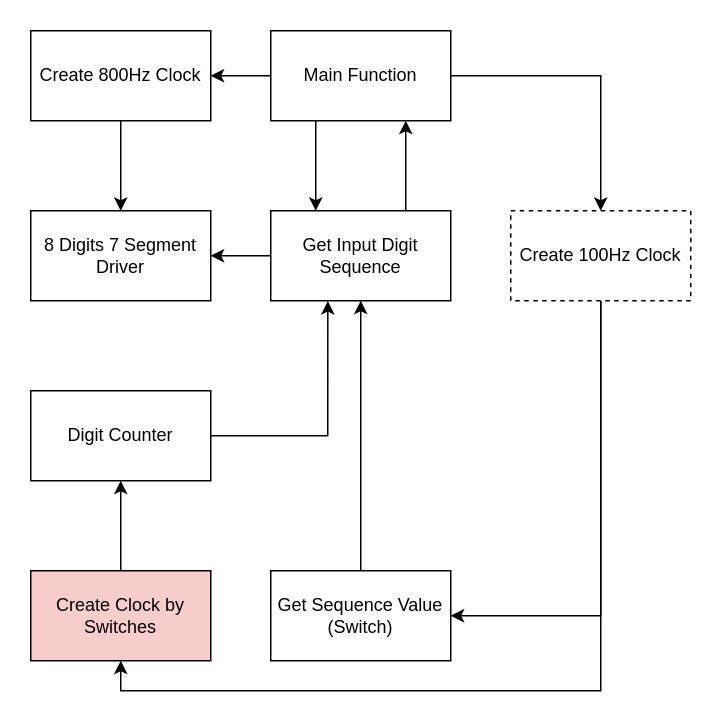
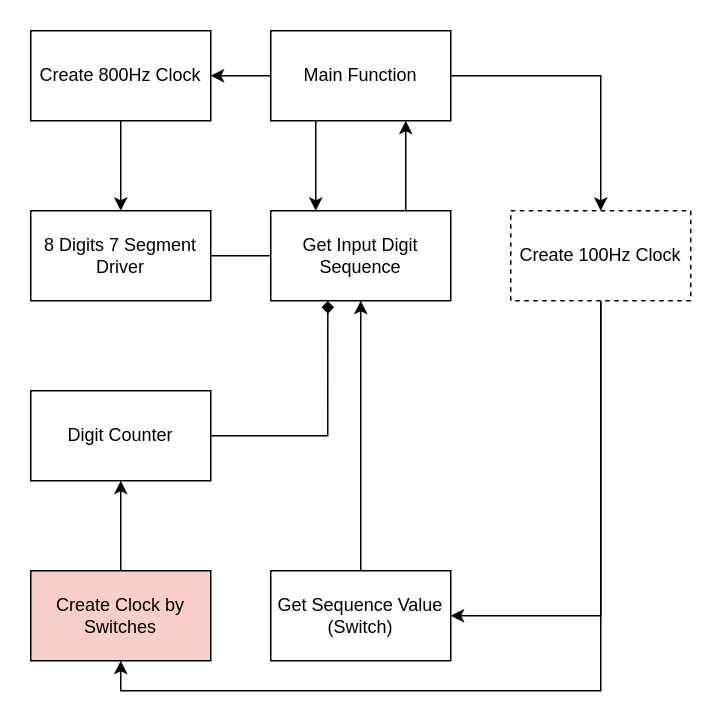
- <mxCell id="15" style="edgeStyle=orthogonalEdgeStyle;rounded=0;orthogonalLoop=1;jettySize=auto;html=1;exitX=0;exitY=0.5;exitDx=0;exitDy=0;" edge="1" parent="1" source="17" target="20"><mxGeometry relative="1" as="geometry" /></mxCell>
+ <mxCell id="15" style="edgeStyle=orthogonalEdgeStyle;rounded=0;orthogonalLoop=1;jettySize=auto;html=1;exitX=0;exitY=0.5;exitDx=0;exitDy=0;endArrow=none;" edge="1" parent="1" source="17" target="20"><mxGeometry relative="1" as="geometry" /></mxCell>
- <mxCell id="13" style="edgeStyle=orthogonalEdgeStyle;rounded=0;orthogonalLoop=1;jettySize=auto;html=1;exitX=1;exitY=0.5;exitDx=0;exitDy=0;entryX=0.317;entryY=1.003;entryDx=0;entryDy=0;entryPerimeter=0;" edge="1" parent="1" source="14" target="17"><mxGeometry relative="1" as="geometry" /></mxCell>
+ <mxCell id="13" style="edgeStyle=orthogonalEdgeStyle;rounded=0;orthogonalLoop=1;jettySize=auto;html=1;exitX=1;exitY=0.5;exitDx=0;exitDy=0;entryX=0.317;entryY=1.003;entryDx=0;entryDy=0;entryPerimeter=0;endArrow=diamond;" edge="1" parent="1" source="14" target="17"><mxGeometry relative="1" as="geometry" /></mxCell>
